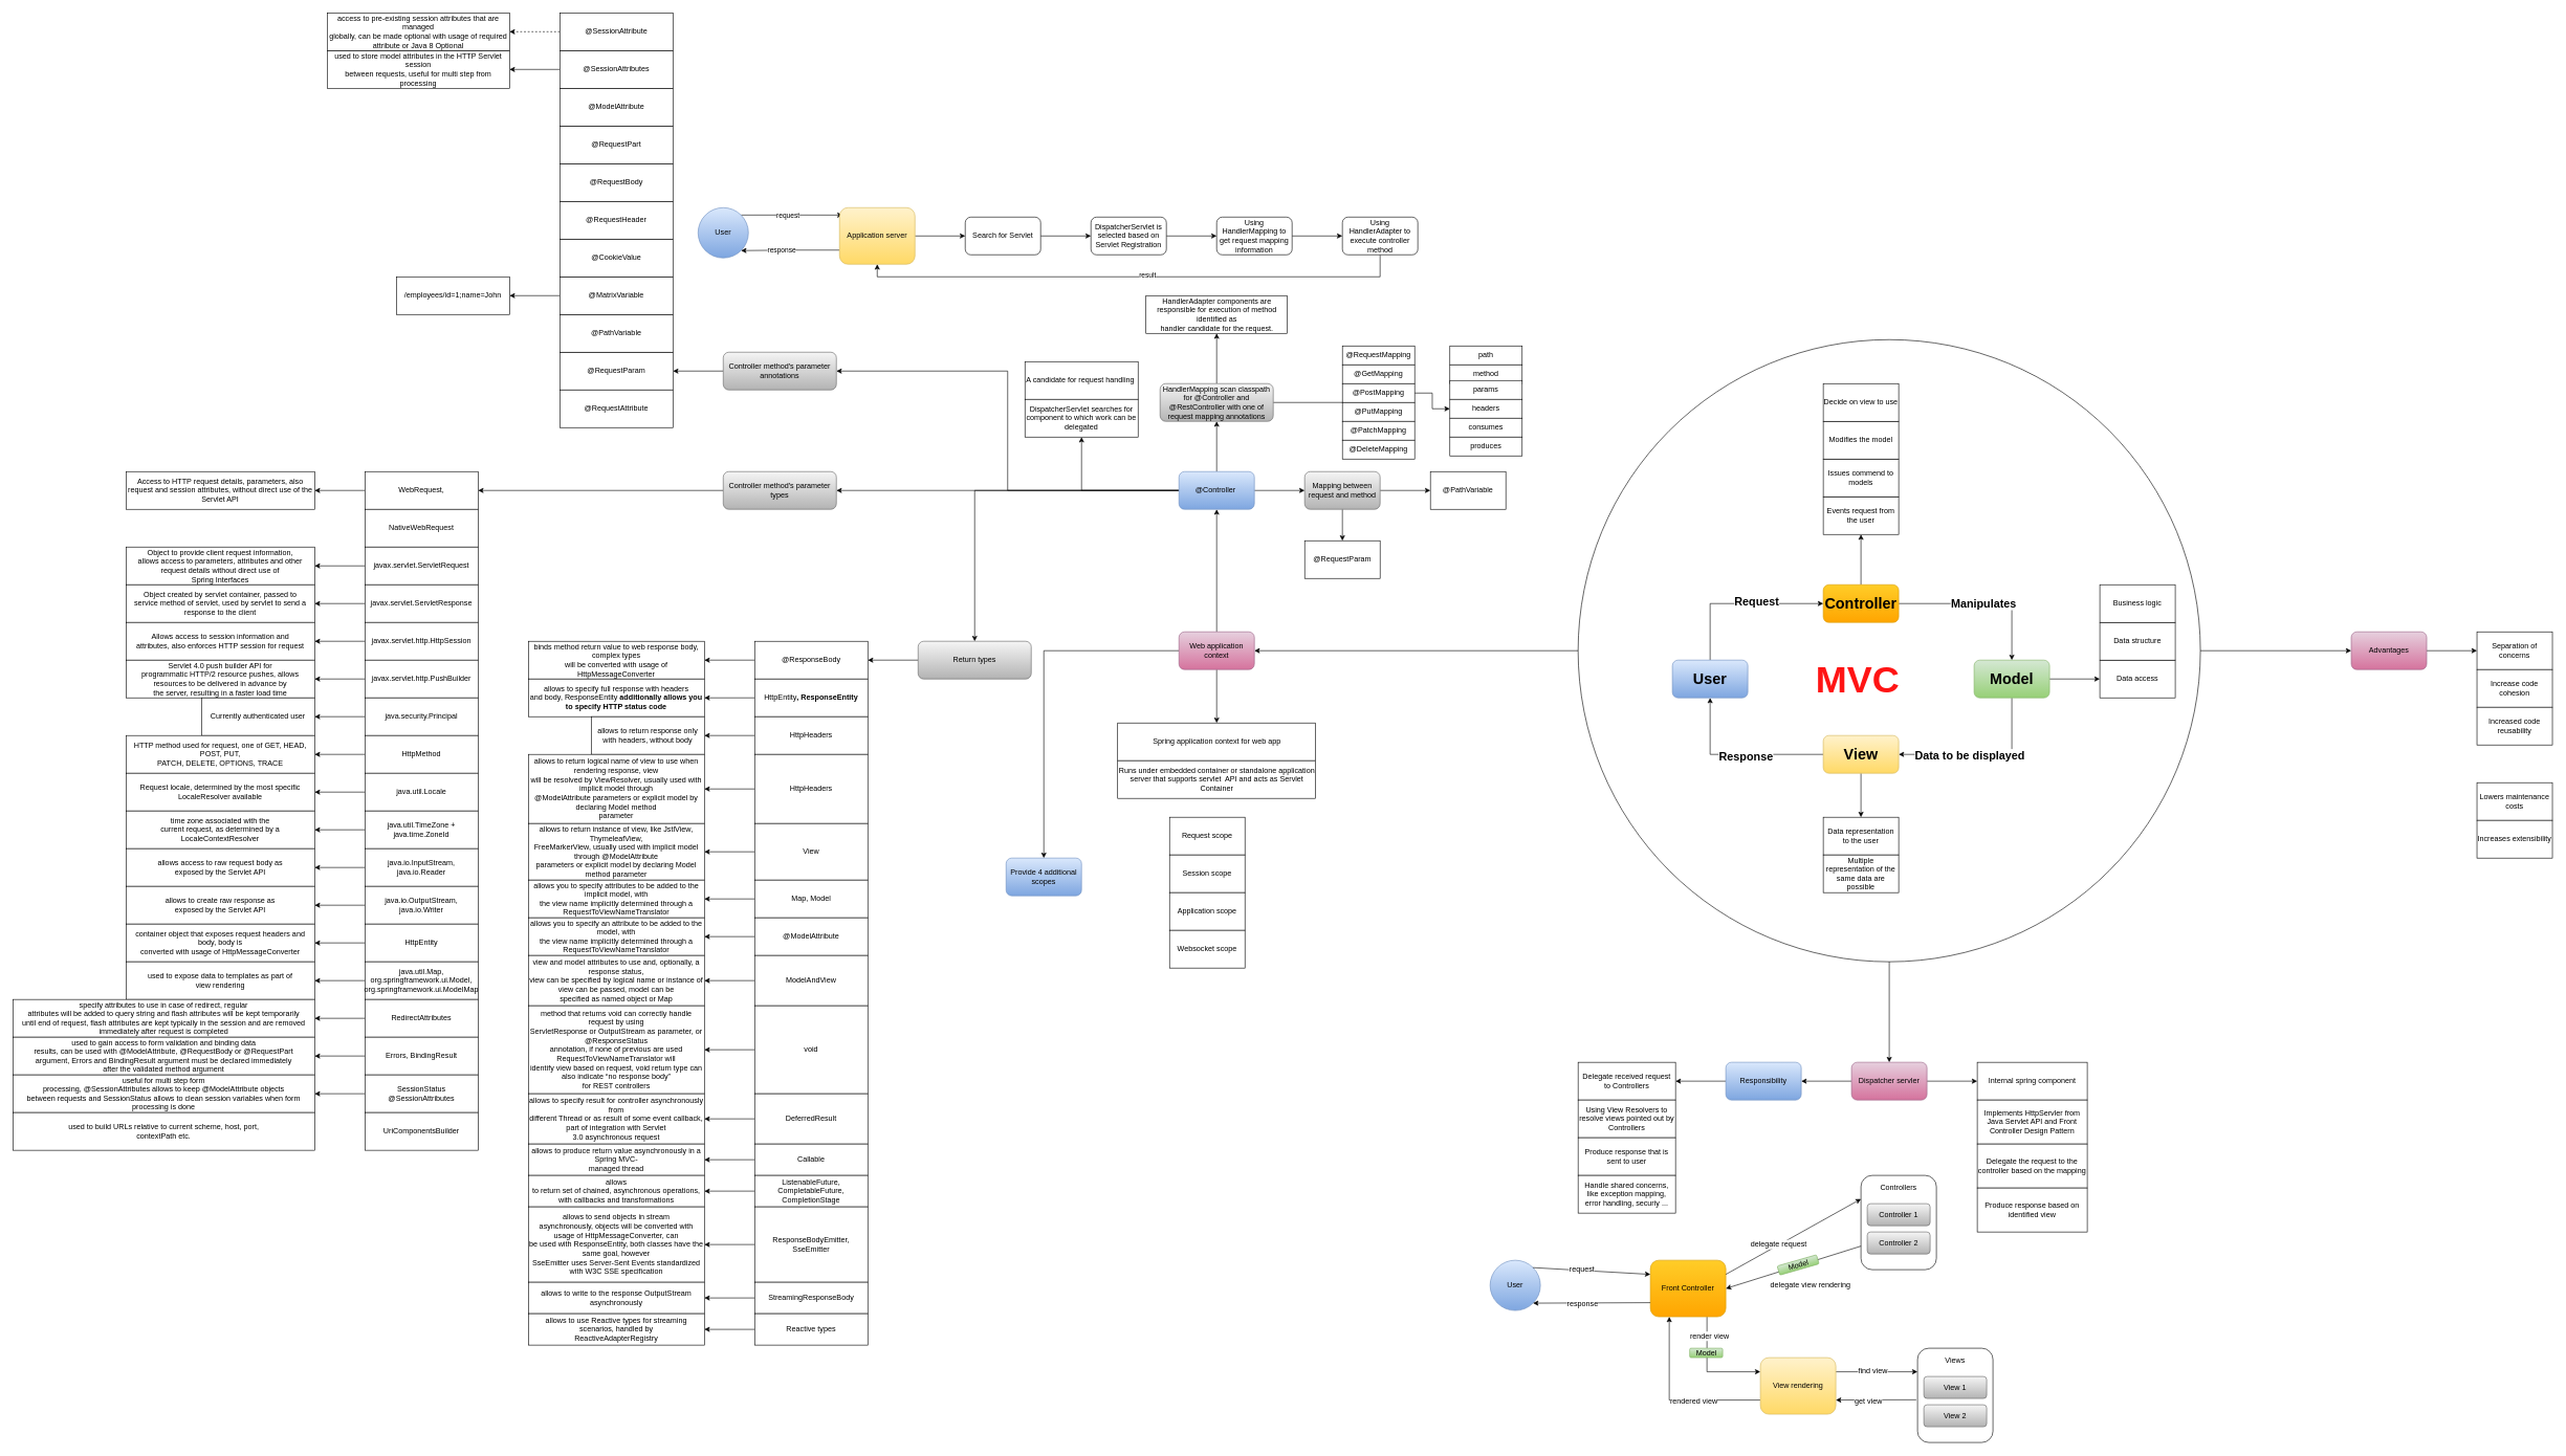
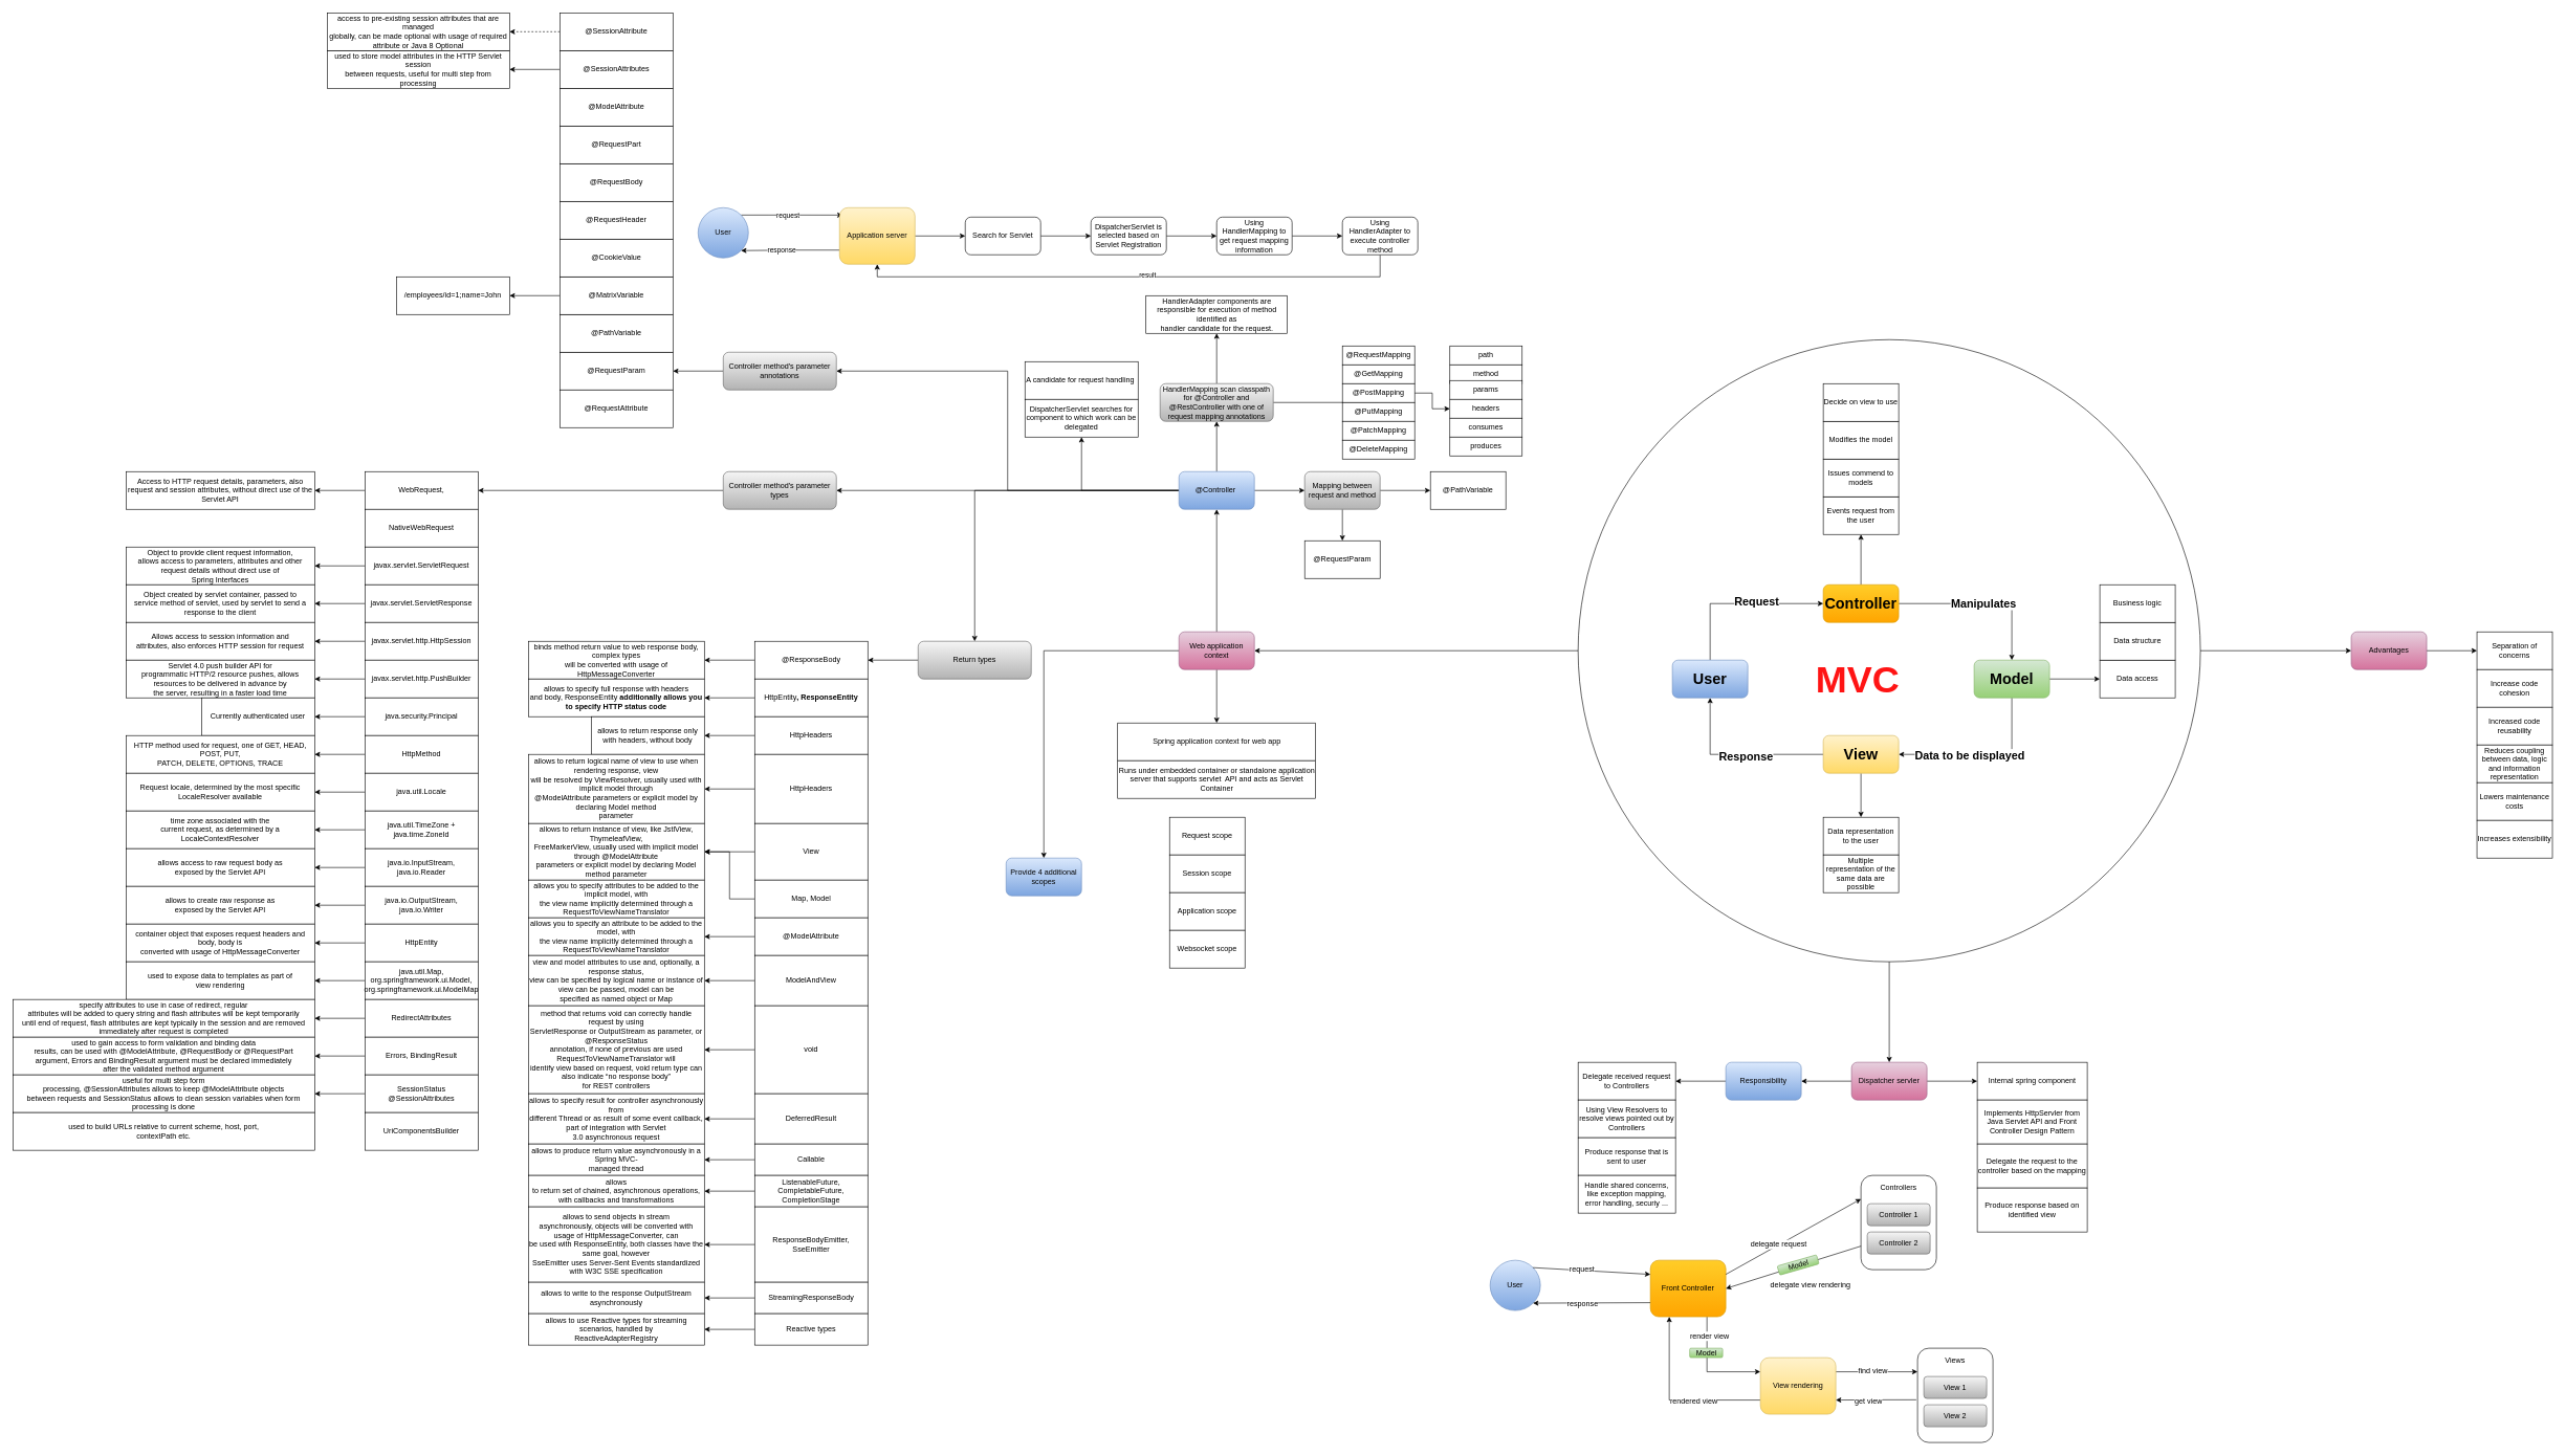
+ <mxCell id="35" value="Reduces coupling between data, logic and information representation" style="whiteSpace=wrap;html=1;rounded=0;" vertex="1" parent="1"><mxGeometry x="3940" y="1185" width="120" height="60" as="geometry" /></mxCell>
- <mxCell id="229" value="" style="edgeStyle=orthogonalEdgeStyle;rounded=0;orthogonalLoop=1;jettySize=auto;html=1;" edge="1" parent="1" source="230" target="231"><mxGeometry relative="1" as="geometry" /></mxCell>
+ <mxCell id="229" value="" style="edgeStyle=orthogonalEdgeStyle;rounded=0;orthogonalLoop=1;jettySize=auto;html=1;" edge="1" parent="1" source="230" target="228"><mxGeometry relative="1" as="geometry" /></mxCell>
